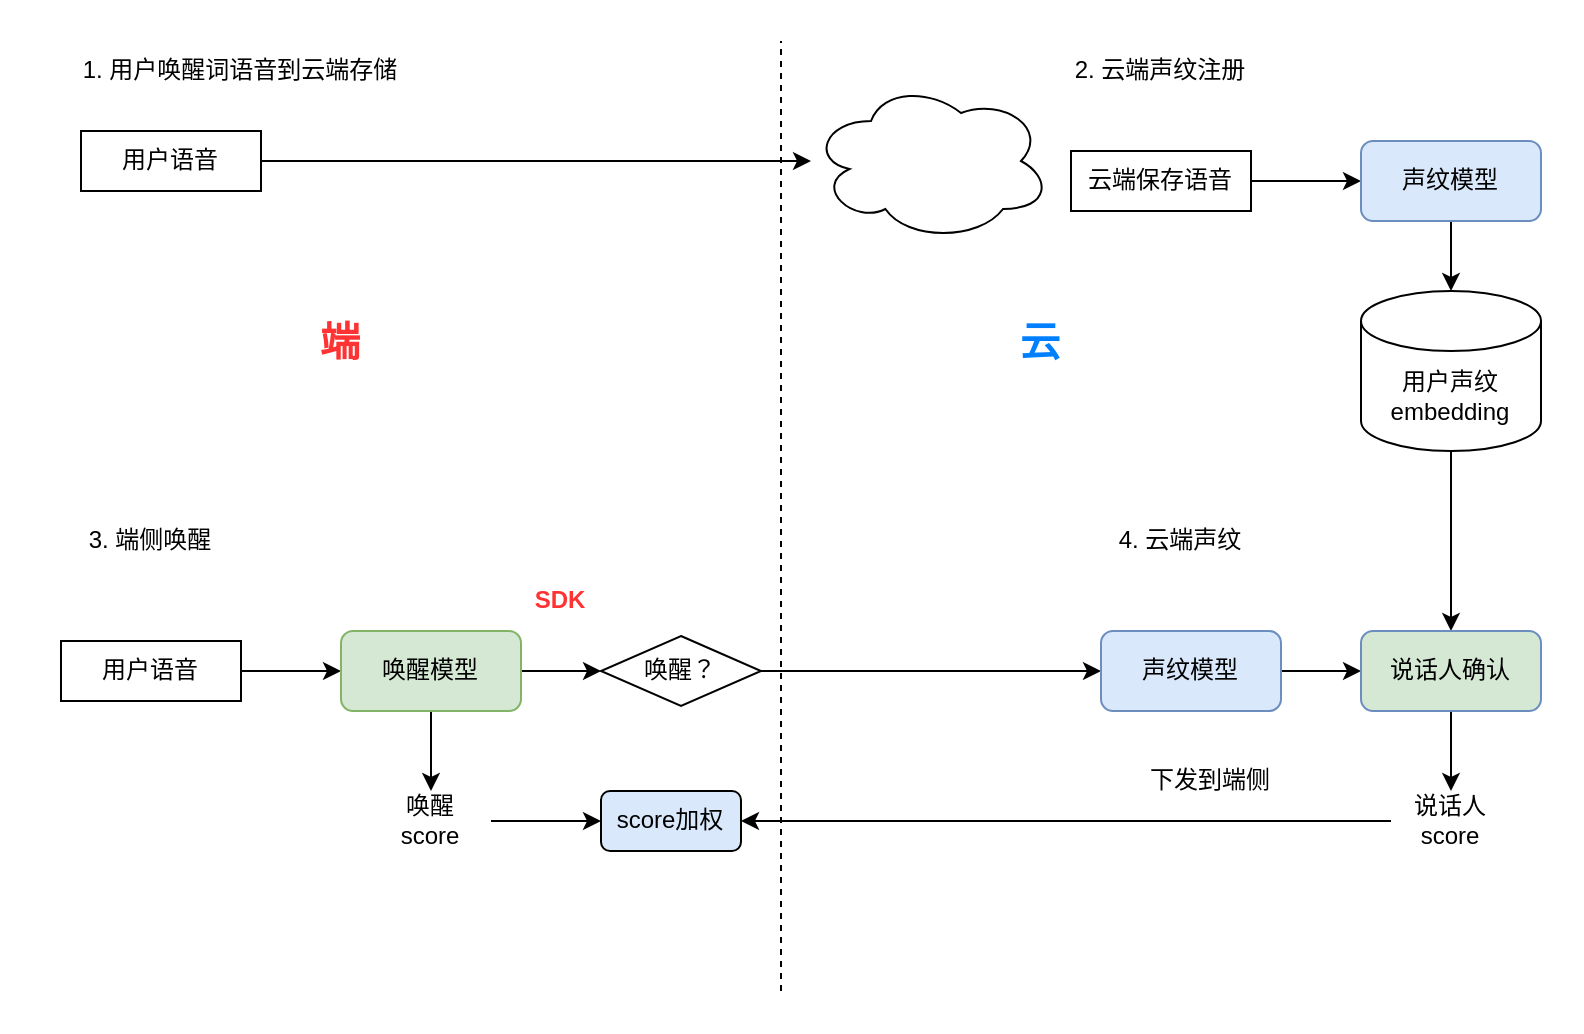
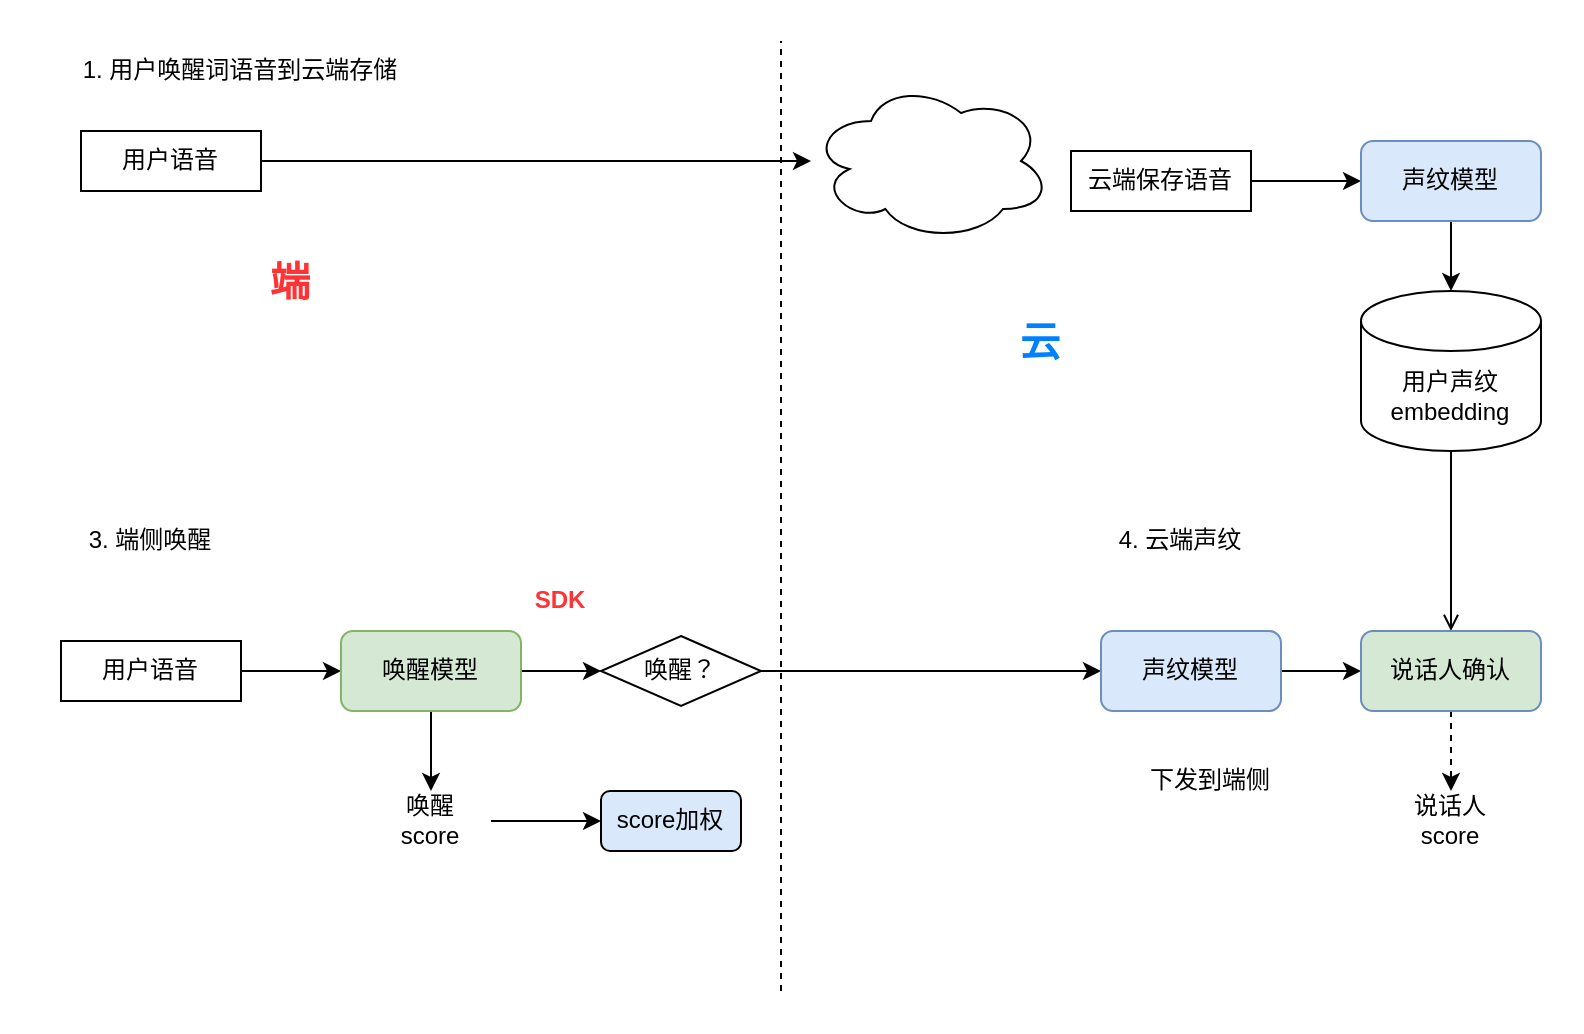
- <mxCell id="6" value="2. 云端声纹注册" style="text;html=1;align=center;verticalAlign=middle;whiteSpace=wrap;rounded=0;" vertex="1" parent="1"><mxGeometry x="525" y="20" width="110" height="30" as="geometry" /></mxCell>
- <mxCell id="34" value="&lt;b&gt;&lt;font color=&quot;#ff3333&quot; style=&quot;font-size: 20px;&quot;&gt;端&lt;/font&gt;&lt;/b&gt;" style="text;html=1;align=center;verticalAlign=middle;whiteSpace=wrap;rounded=0;" vertex="1" parent="1"><mxGeometry x="140" y="155" width="60" height="30" as="geometry" /></mxCell>
+ <mxCell id="34" value="&lt;b&gt;&lt;font color=&quot;#ff3333&quot; style=&quot;font-size: 20px;&quot;&gt;端&lt;/font&gt;&lt;/b&gt;" style="text;html=1;align=center;verticalAlign=middle;whiteSpace=wrap;rounded=0;" vertex="1" parent="1"><mxGeometry x="115" y="125" width="60" height="30" as="geometry" /></mxCell>
- <mxCell id="11" value="" style="edgeStyle=orthogonalEdgeStyle;rounded=0;orthogonalLoop=1;jettySize=auto;html=1;" edge="1" parent="1" source="12" target="24"><mxGeometry relative="1" as="geometry" /></mxCell>
+ <mxCell id="11" value="" style="edgeStyle=orthogonalEdgeStyle;rounded=0;orthogonalLoop=1;jettySize=auto;html=1;endArrow=open;" edge="1" parent="1" source="12" target="24"><mxGeometry relative="1" as="geometry" /></mxCell>
- <mxCell id="23" value="" style="edgeStyle=orthogonalEdgeStyle;rounded=0;orthogonalLoop=1;jettySize=auto;html=1;" edge="1" parent="1" source="24" target="26"><mxGeometry relative="1" as="geometry" /></mxCell>
+ <mxCell id="23" value="" style="edgeStyle=orthogonalEdgeStyle;rounded=0;orthogonalLoop=1;jettySize=auto;html=1;dashed=1;" edge="1" parent="1" source="24" target="26"><mxGeometry relative="1" as="geometry" /></mxCell>
- <mxCell id="25" style="edgeStyle=orthogonalEdgeStyle;rounded=0;orthogonalLoop=1;jettySize=auto;html=1;exitX=0;exitY=0.5;exitDx=0;exitDy=0;" edge="1" parent="1" source="26" target="29"><mxGeometry relative="1" as="geometry" /></mxCell>
